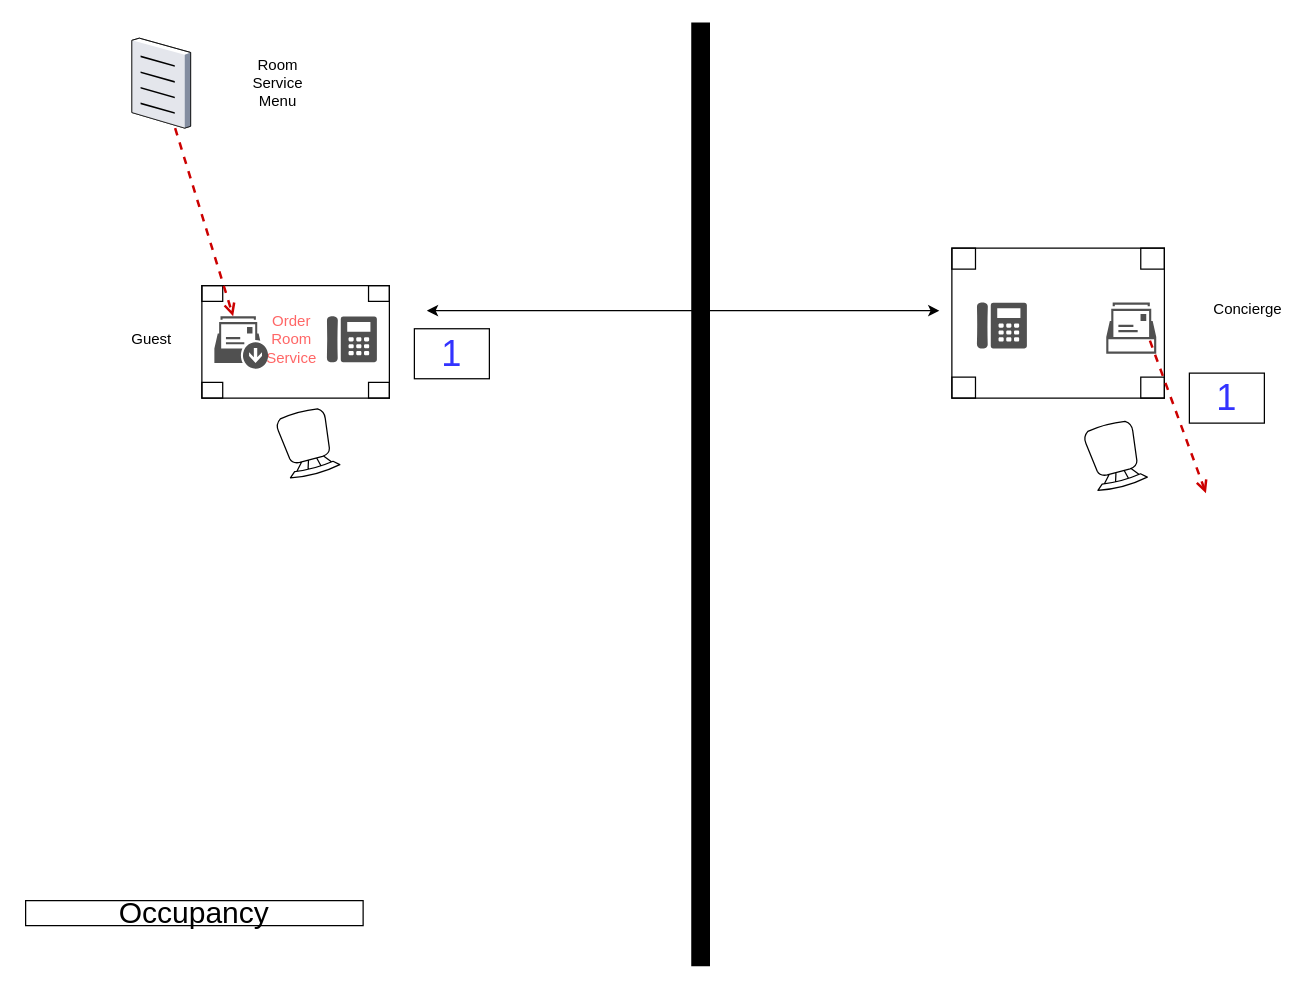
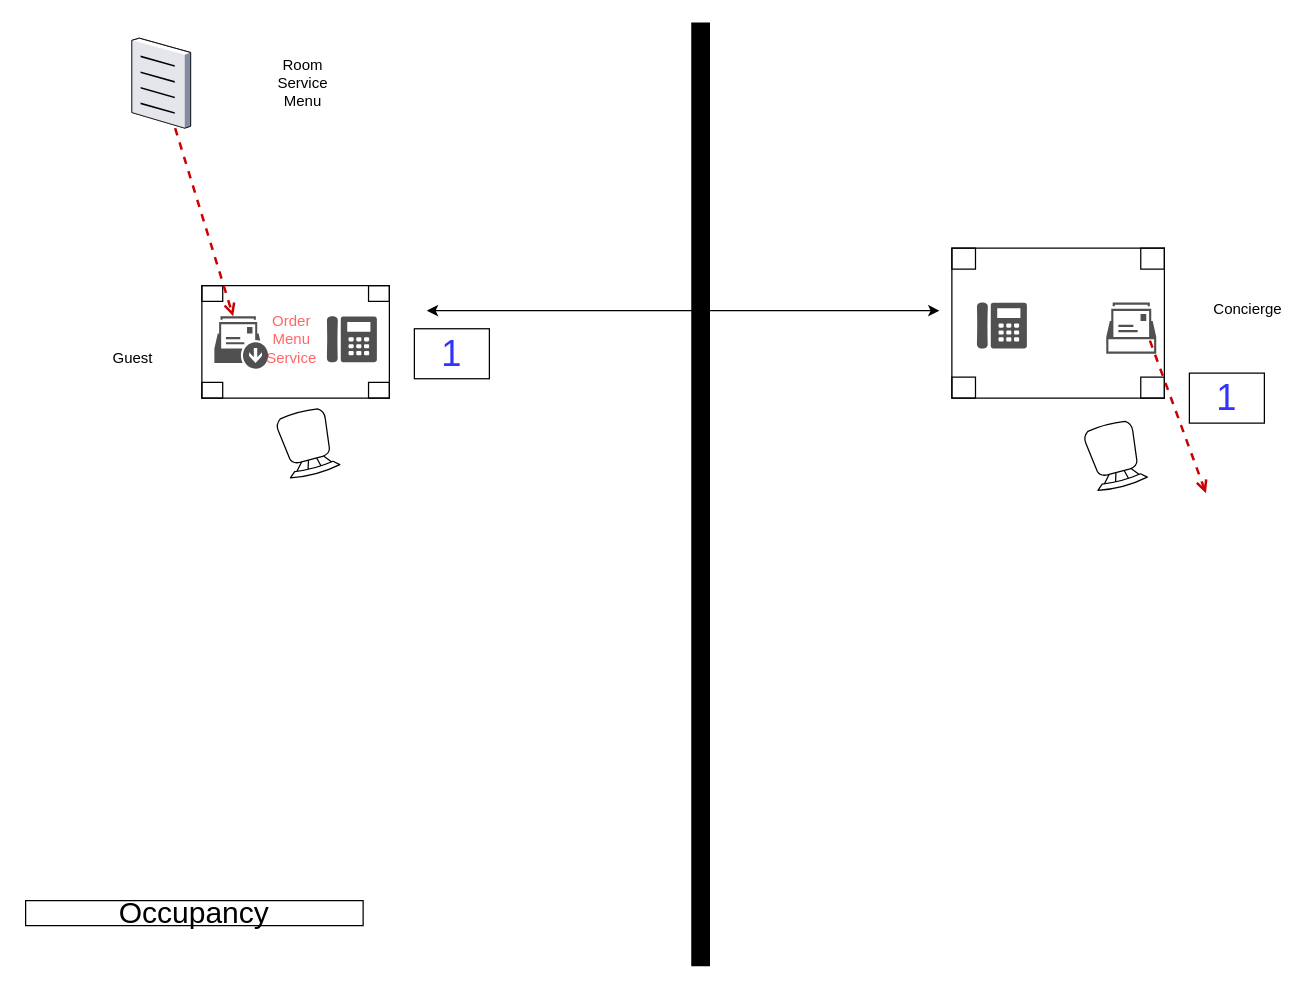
- <mxCell id="18" value="Room Service Menu" style="text;html=1;strokeColor=none;fillColor=none;align=center;verticalAlign=middle;whiteSpace=wrap;rounded=0;" vertex="1" parent="1"><mxGeometry x="201.75" y="56" width="40" height="20" as="geometry" /></mxCell>
+ <mxCell id="18" value="Room Service Menu" style="text;html=1;strokeColor=none;fillColor=none;align=center;verticalAlign=middle;whiteSpace=wrap;rounded=0;" vertex="1" parent="1"><mxGeometry x="221.75" y="56" width="40" height="20" as="geometry" /></mxCell>
- <mxCell id="16" value="Guest" style="text;html=1;strokeColor=none;fillColor=none;align=center;verticalAlign=middle;whiteSpace=wrap;rounded=0;" parent="1" vertex="1"><mxGeometry x="101" y="261" width="40" height="20" as="geometry" /></mxCell>
+ <mxCell id="16" value="Guest" style="text;html=1;strokeColor=none;fillColor=none;align=center;verticalAlign=middle;whiteSpace=wrap;rounded=0;" parent="1" vertex="1"><mxGeometry x="86" y="276" width="40" height="20" as="geometry" /></mxCell>
- <mxCell id="15" value="&lt;font color=&quot;#ff6666&quot;&gt;Order Room Service&lt;/font&gt;" style="text;html=1;strokeColor=none;fillColor=none;align=center;verticalAlign=middle;whiteSpace=wrap;rounded=0;" parent="1" vertex="1"><mxGeometry x="205.75" y="228.25" width="53.5" height="85.5" as="geometry" /></mxCell>
+ <mxCell id="15" value="&lt;font color=&quot;#ff6666&quot;&gt;Order Menu Service&lt;/font&gt;" style="text;html=1;strokeColor=none;fillColor=none;align=center;verticalAlign=middle;whiteSpace=wrap;rounded=0;" parent="1" vertex="1"><mxGeometry x="205.75" y="228.25" width="53.5" height="85.5" as="geometry" /></mxCell>
